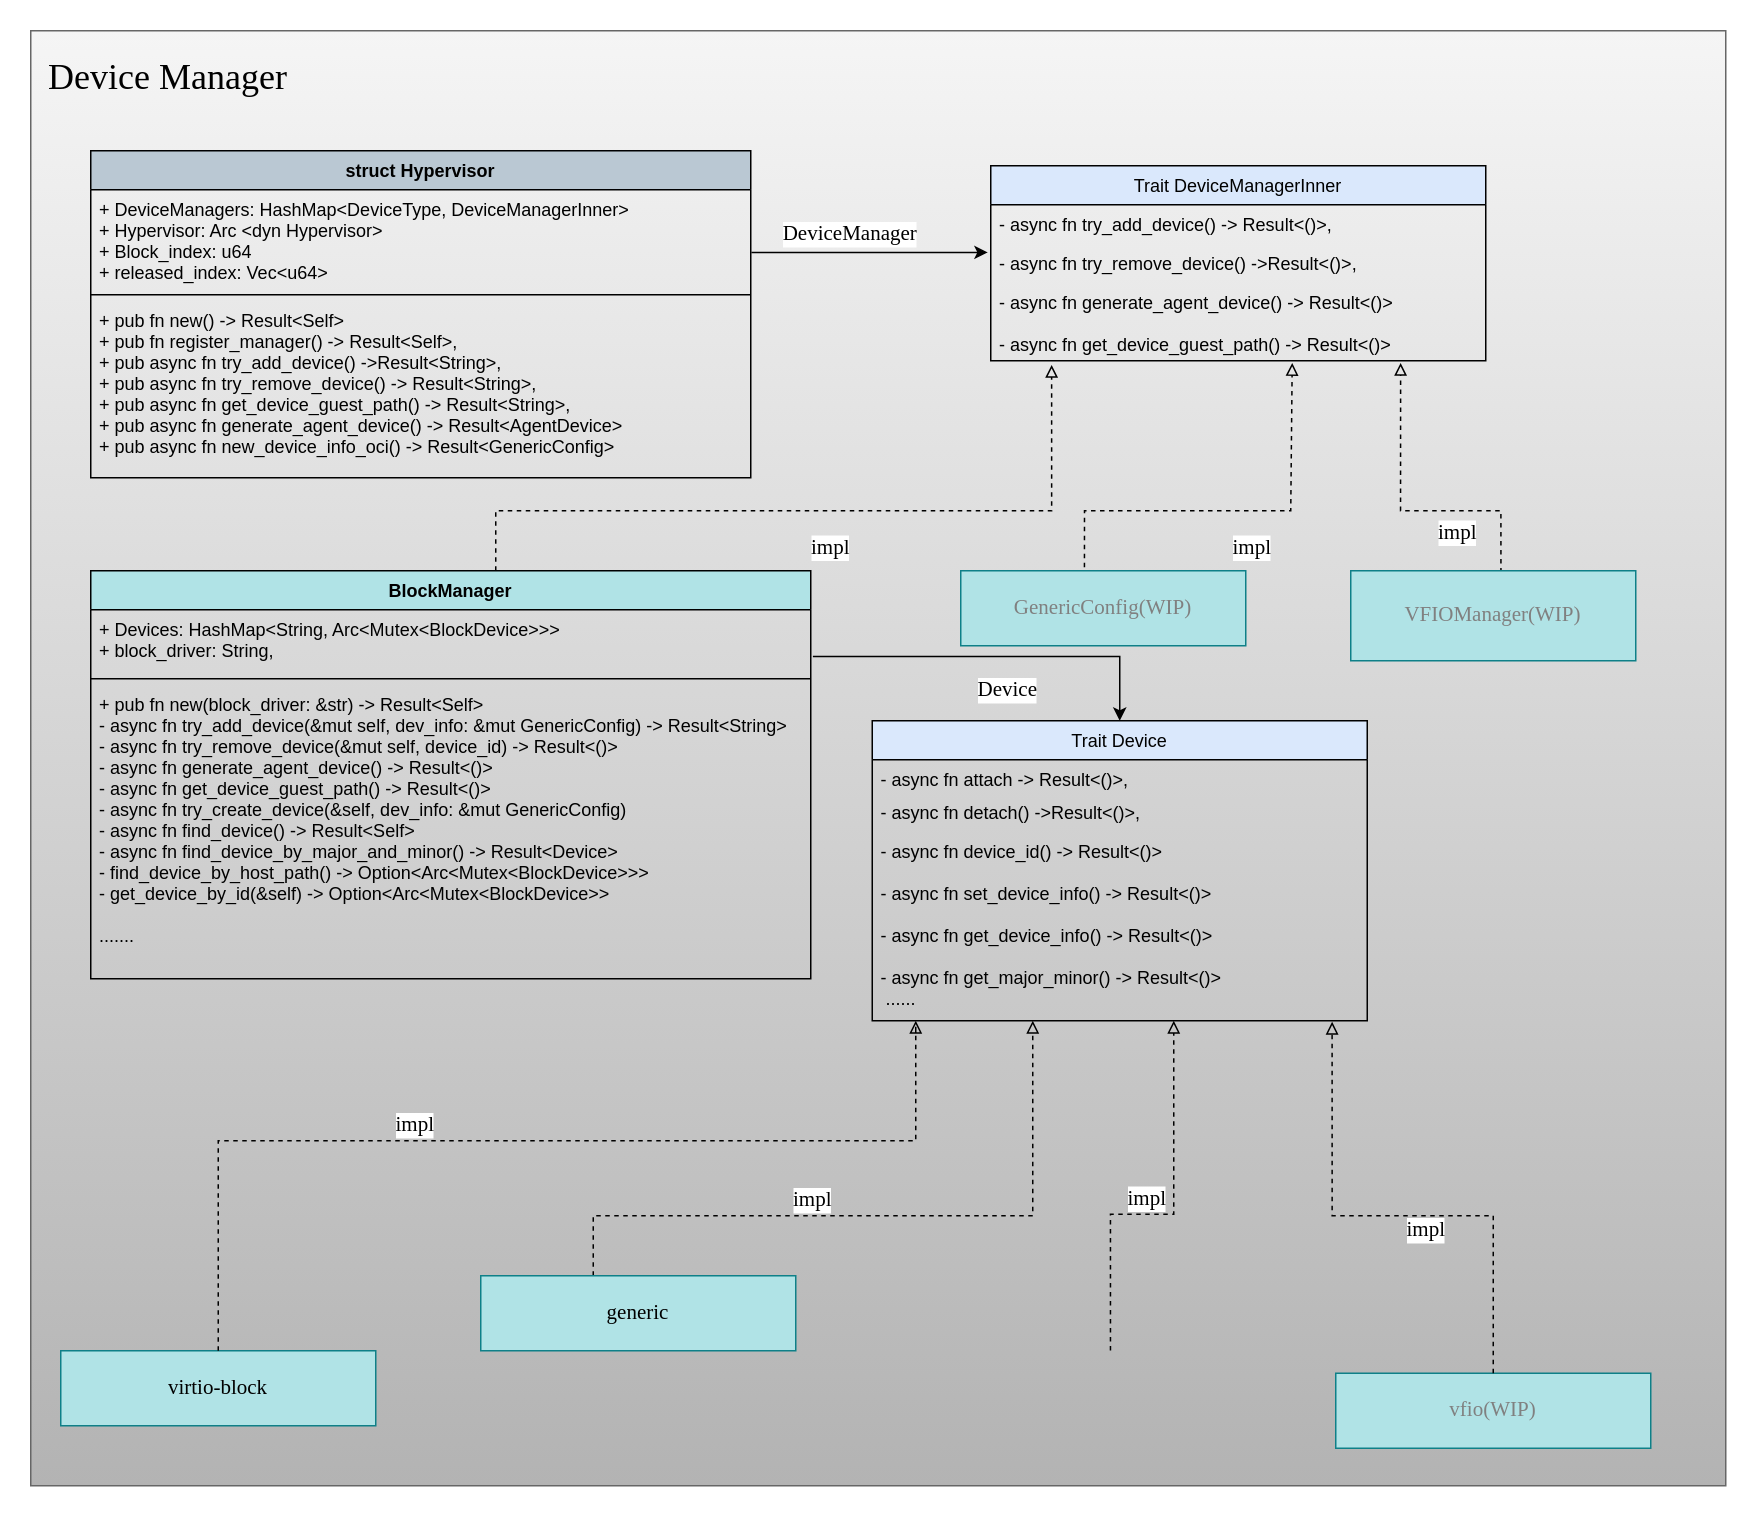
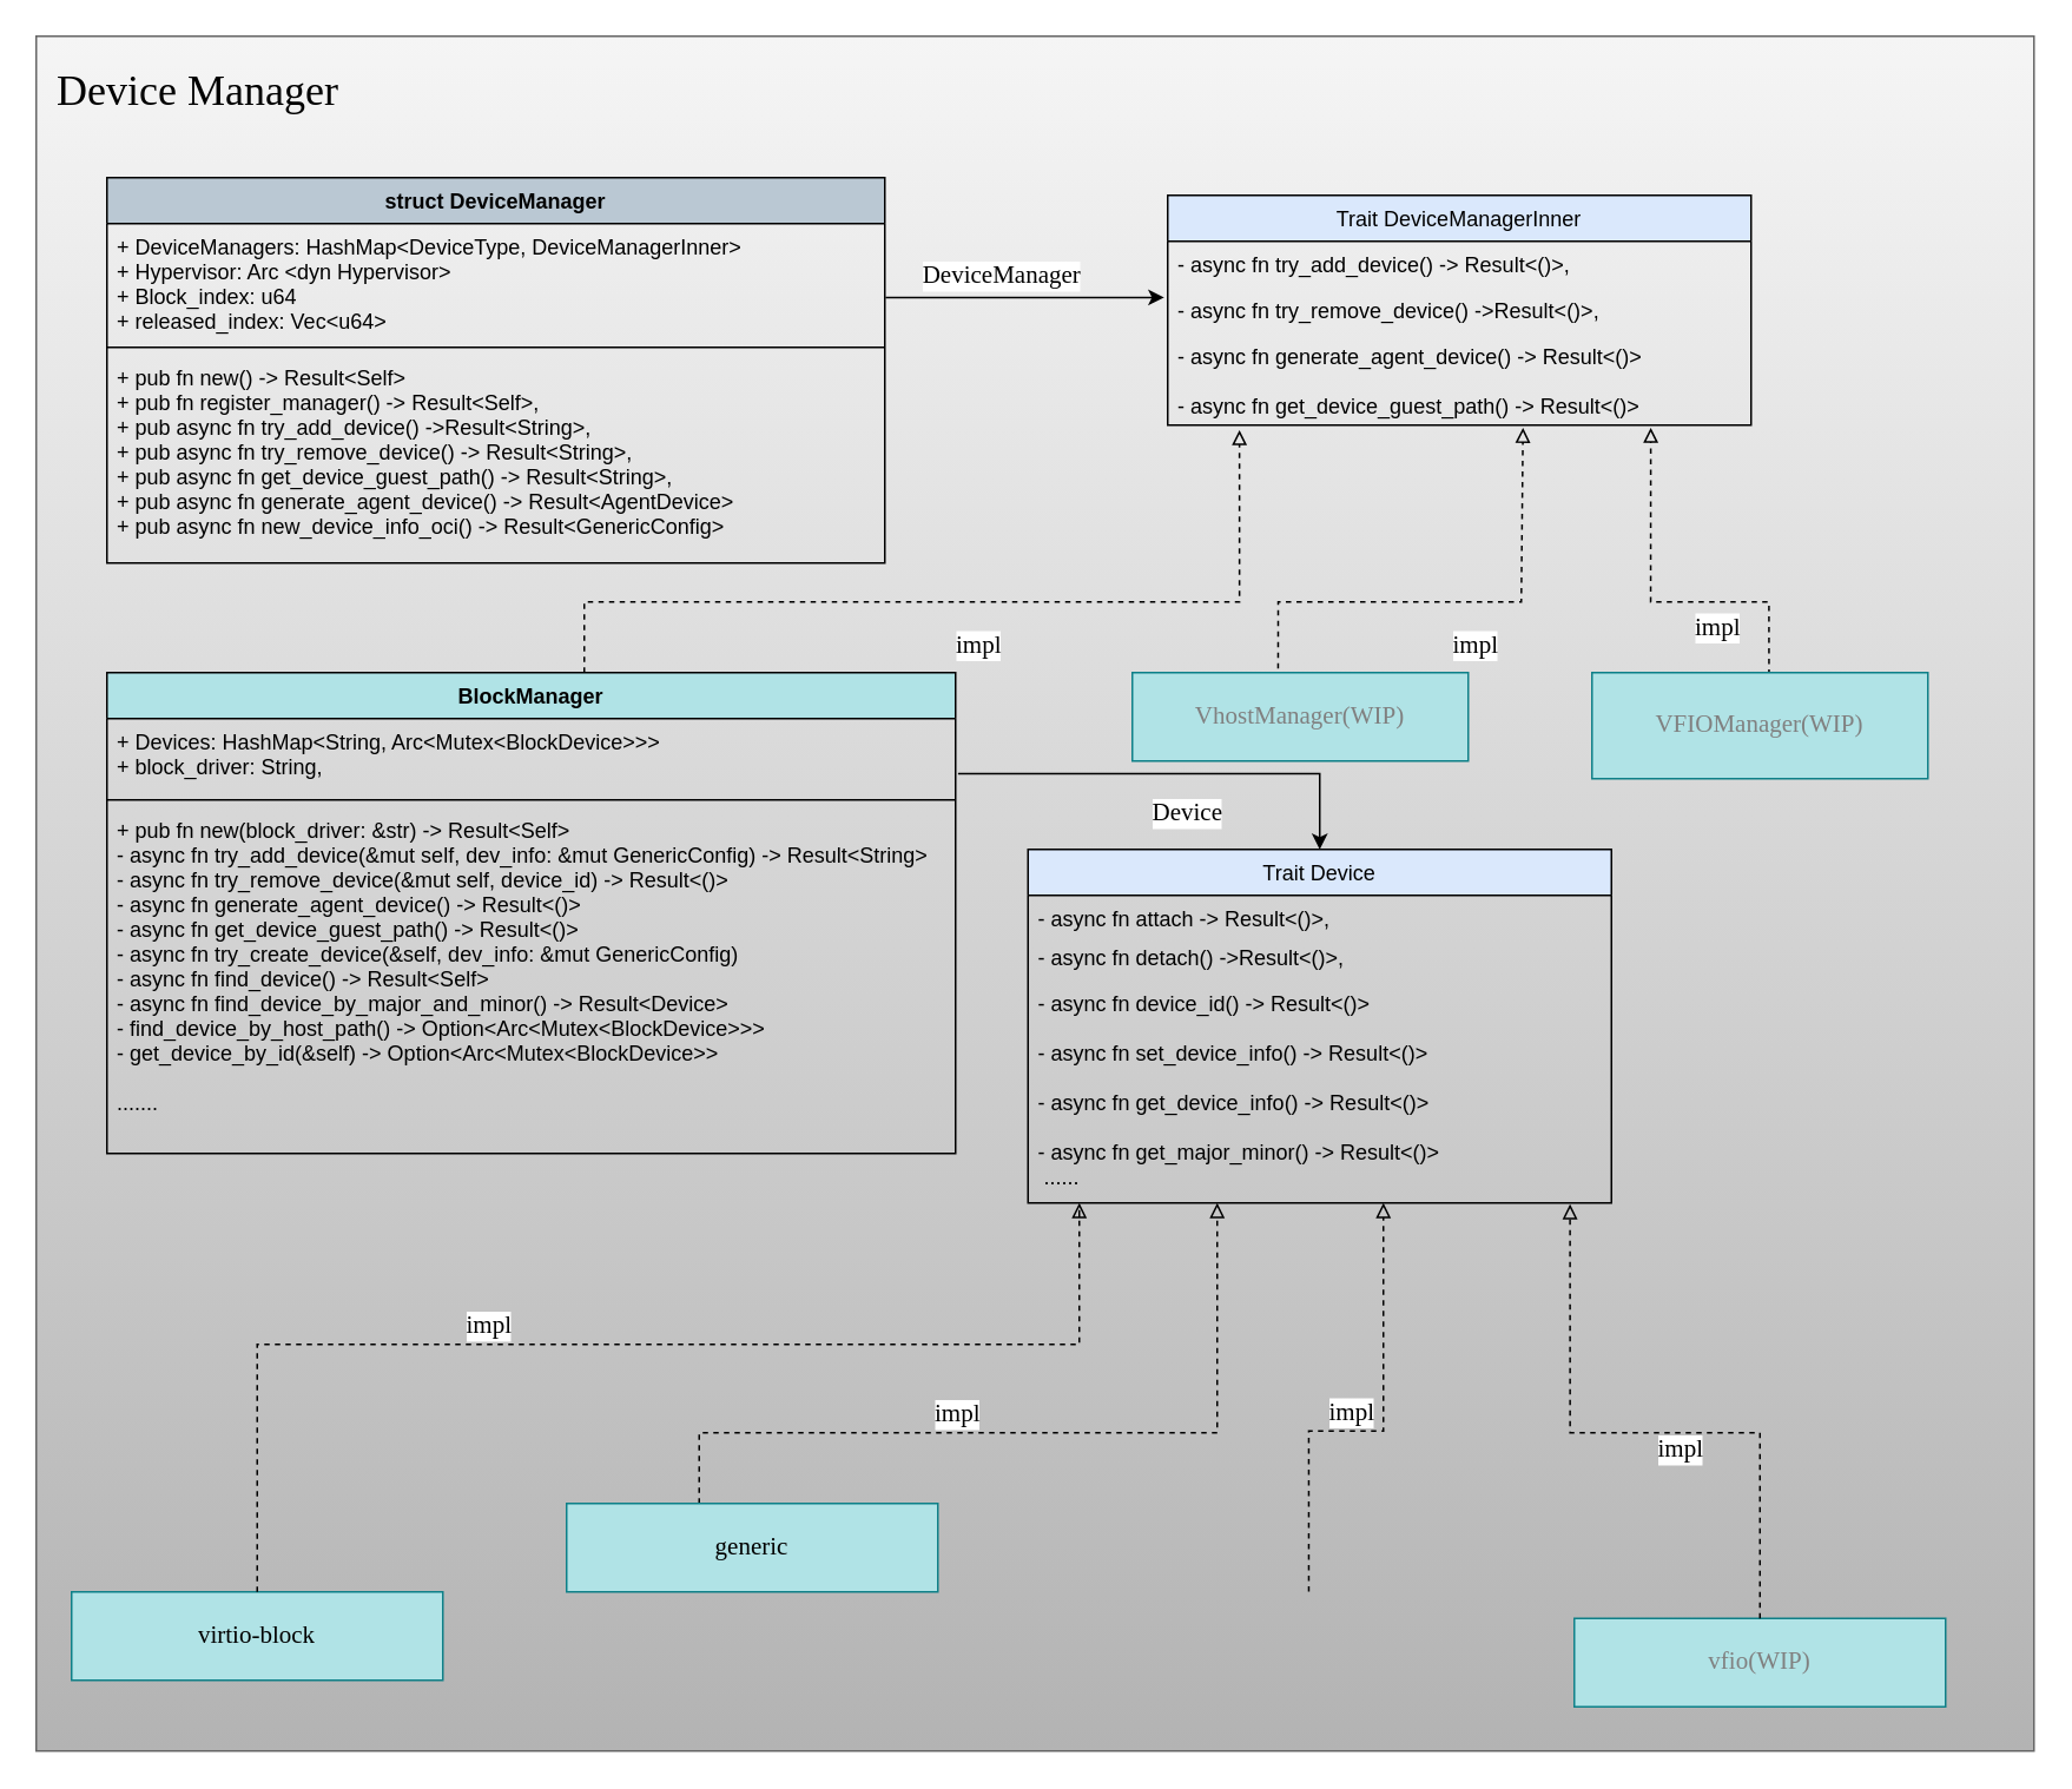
- <mxCell id="14" value="struct Hypervisor" style="swimlane;fontStyle=1;align=center;verticalAlign=top;childLayout=stackLayout;horizontal=1;startSize=26;horizontalStack=0;resizeParent=1;resizeParentMax=0;resizeLast=0;collapsible=1;marginBottom=0;fillColor=#BAC8D3;" vertex="1" parent="1"><mxGeometry x="60" y="100" width="440" height="218" as="geometry" /></mxCell>
+ <mxCell id="14" value="struct DeviceManager" style="swimlane;fontStyle=1;align=center;verticalAlign=top;childLayout=stackLayout;horizontal=1;startSize=26;horizontalStack=0;resizeParent=1;resizeParentMax=0;resizeLast=0;collapsible=1;marginBottom=0;fillColor=#BAC8D3;" vertex="1" parent="1"><mxGeometry x="60" y="100" width="440" height="218" as="geometry" /></mxCell>
- <mxCell id="8" value="GenericConfig(WIP)" style="rounded=0;whiteSpace=wrap;html=1;fontSize=14;fillColor=#b0e3e6;strokeColor=#0e8088;fontColor=#808080;fontFamily=Verdana;" vertex="1" parent="1"><mxGeometry x="640" y="380" width="190" height="50" as="geometry" /></mxCell>
+ <mxCell id="8" value="VhostManager(WIP)" style="rounded=0;whiteSpace=wrap;html=1;fontSize=14;fillColor=#b0e3e6;strokeColor=#0e8088;fontColor=#808080;fontFamily=Verdana;" vertex="1" parent="1"><mxGeometry x="640" y="380" width="190" height="50" as="geometry" /></mxCell>
